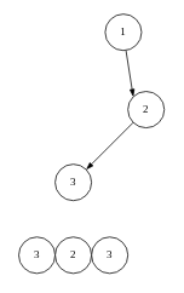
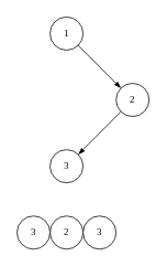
- <mxCell id="3" value="&lt;font face=&quot;Lucida Console&quot;&gt;1&lt;/font&gt;" style="ellipse;whiteSpace=wrap;html=1;aspect=fixed;" parent="1" vertex="1"><mxGeometry x="115" y="15" width="40" height="40" as="geometry" /></mxCell>
+ <mxCell id="3" value="&lt;font face=&quot;Lucida Console&quot;&gt;1&lt;/font&gt;" style="ellipse;whiteSpace=wrap;html=1;aspect=fixed;" parent="1" vertex="1"><mxGeometry x="60" y="20" width="40" height="40" as="geometry" /></mxCell>
